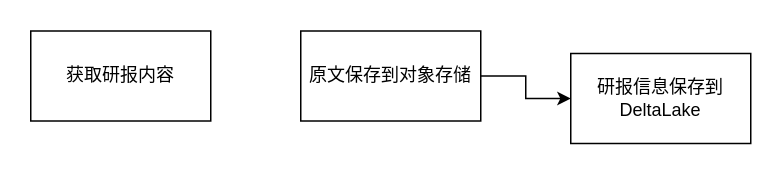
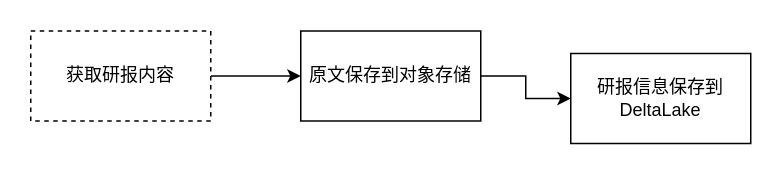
- <mxCell id="3" value="获取研报内容" style="rounded=0;whiteSpace=wrap;html=1;" vertex="1" parent="1"><mxGeometry x="20" y="20" width="120" height="60" as="geometry" /></mxCell>
+ <mxCell id="3" value="获取研报内容" style="rounded=0;whiteSpace=wrap;html=1;dashed=1;" vertex="1" parent="1"><mxGeometry x="20" y="20" width="120" height="60" as="geometry" /></mxCell>
+ <mxCell id="2" style="edgeStyle=orthogonalEdgeStyle;rounded=0;orthogonalLoop=1;jettySize=auto;html=1;exitX=1;exitY=0.5;exitDx=0;exitDy=0;" edge="1" parent="1" source="3" target="5"><mxGeometry relative="1" as="geometry" /></mxCell>
